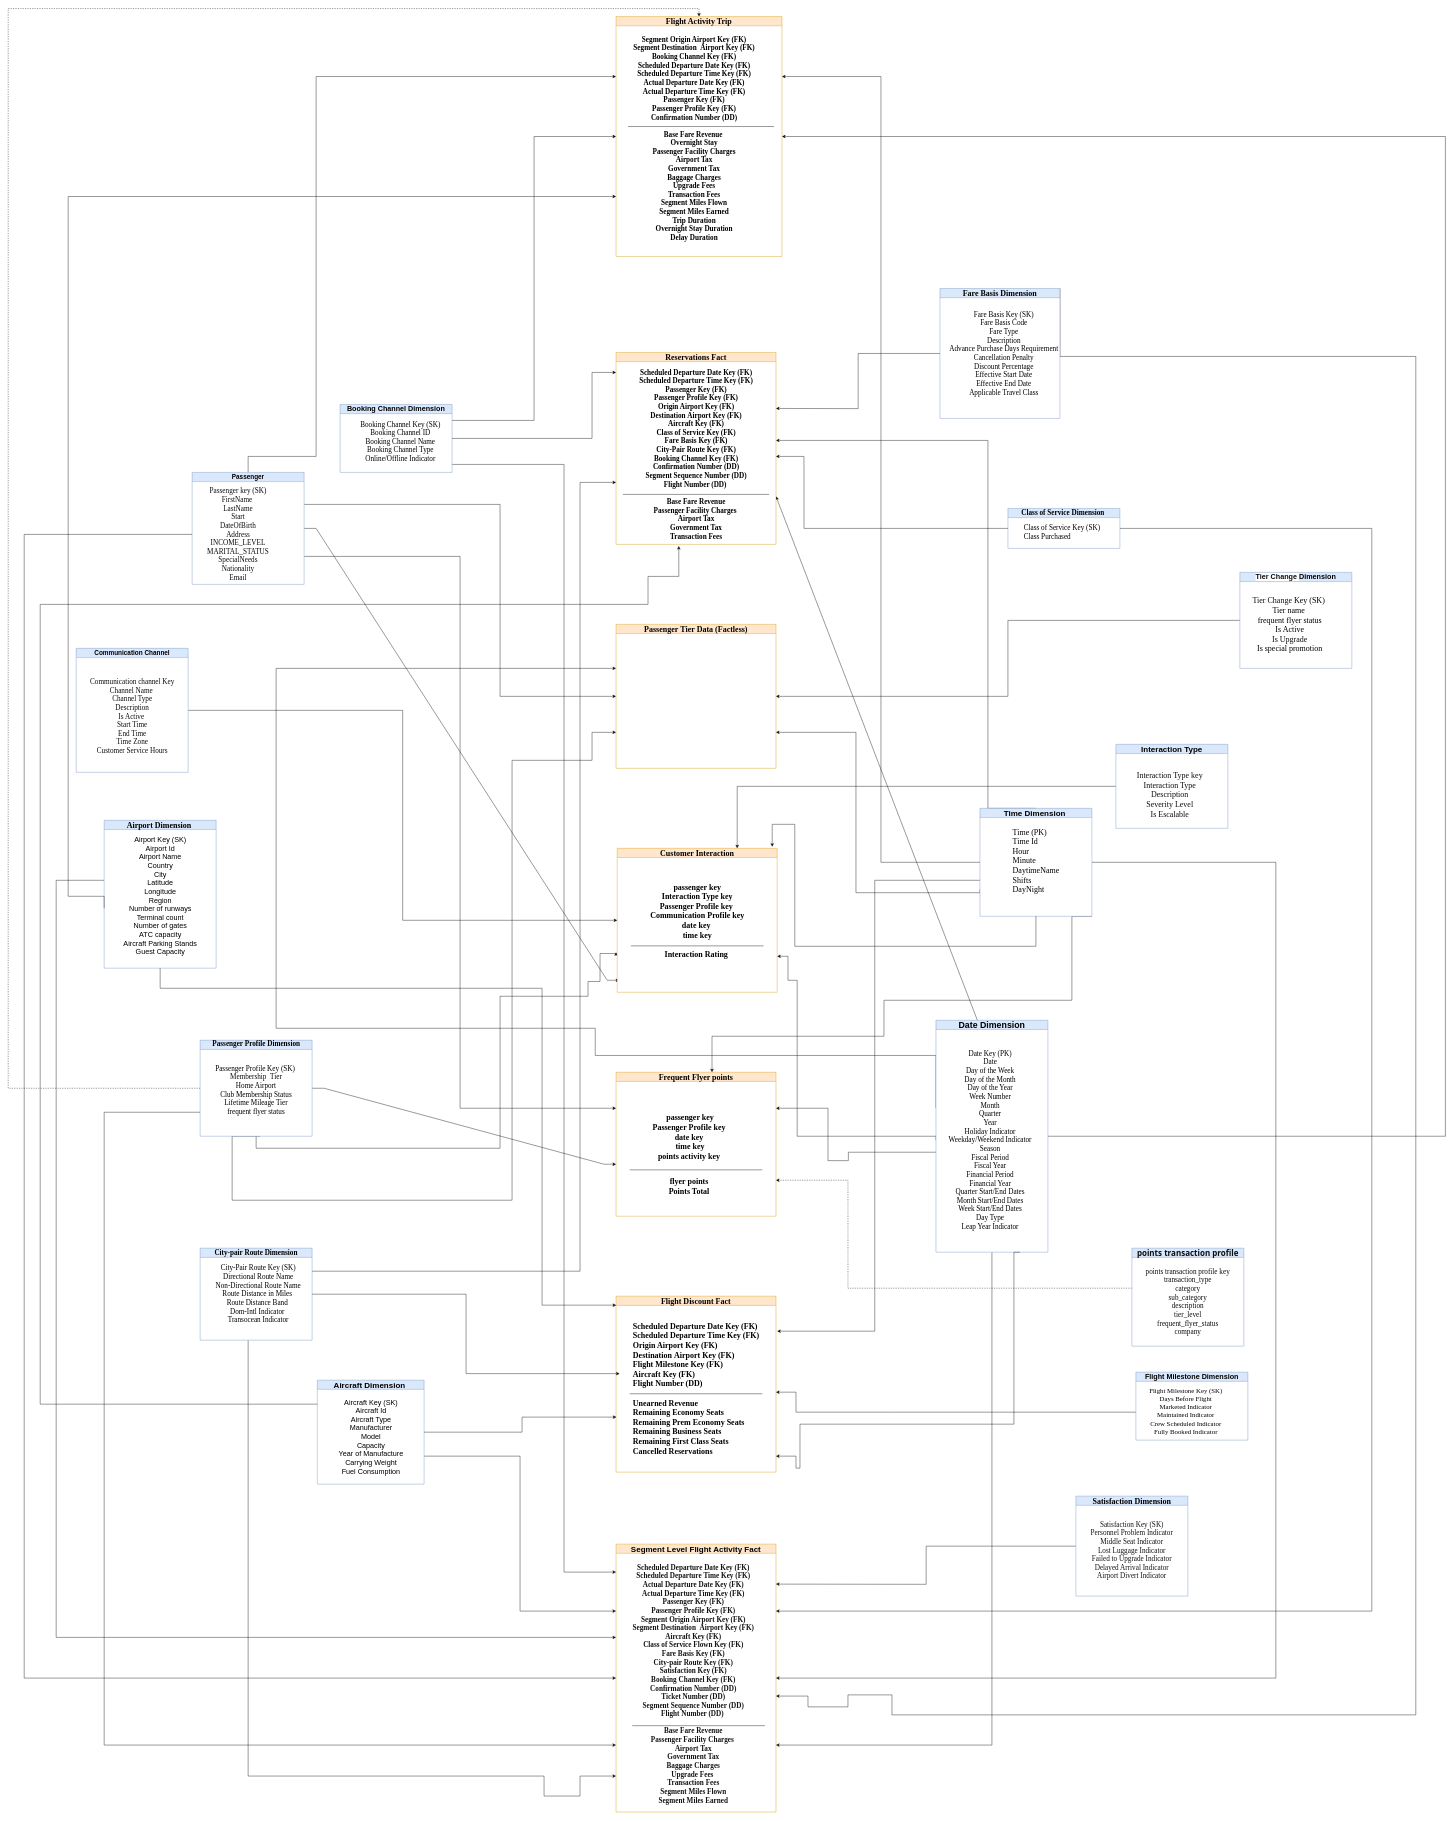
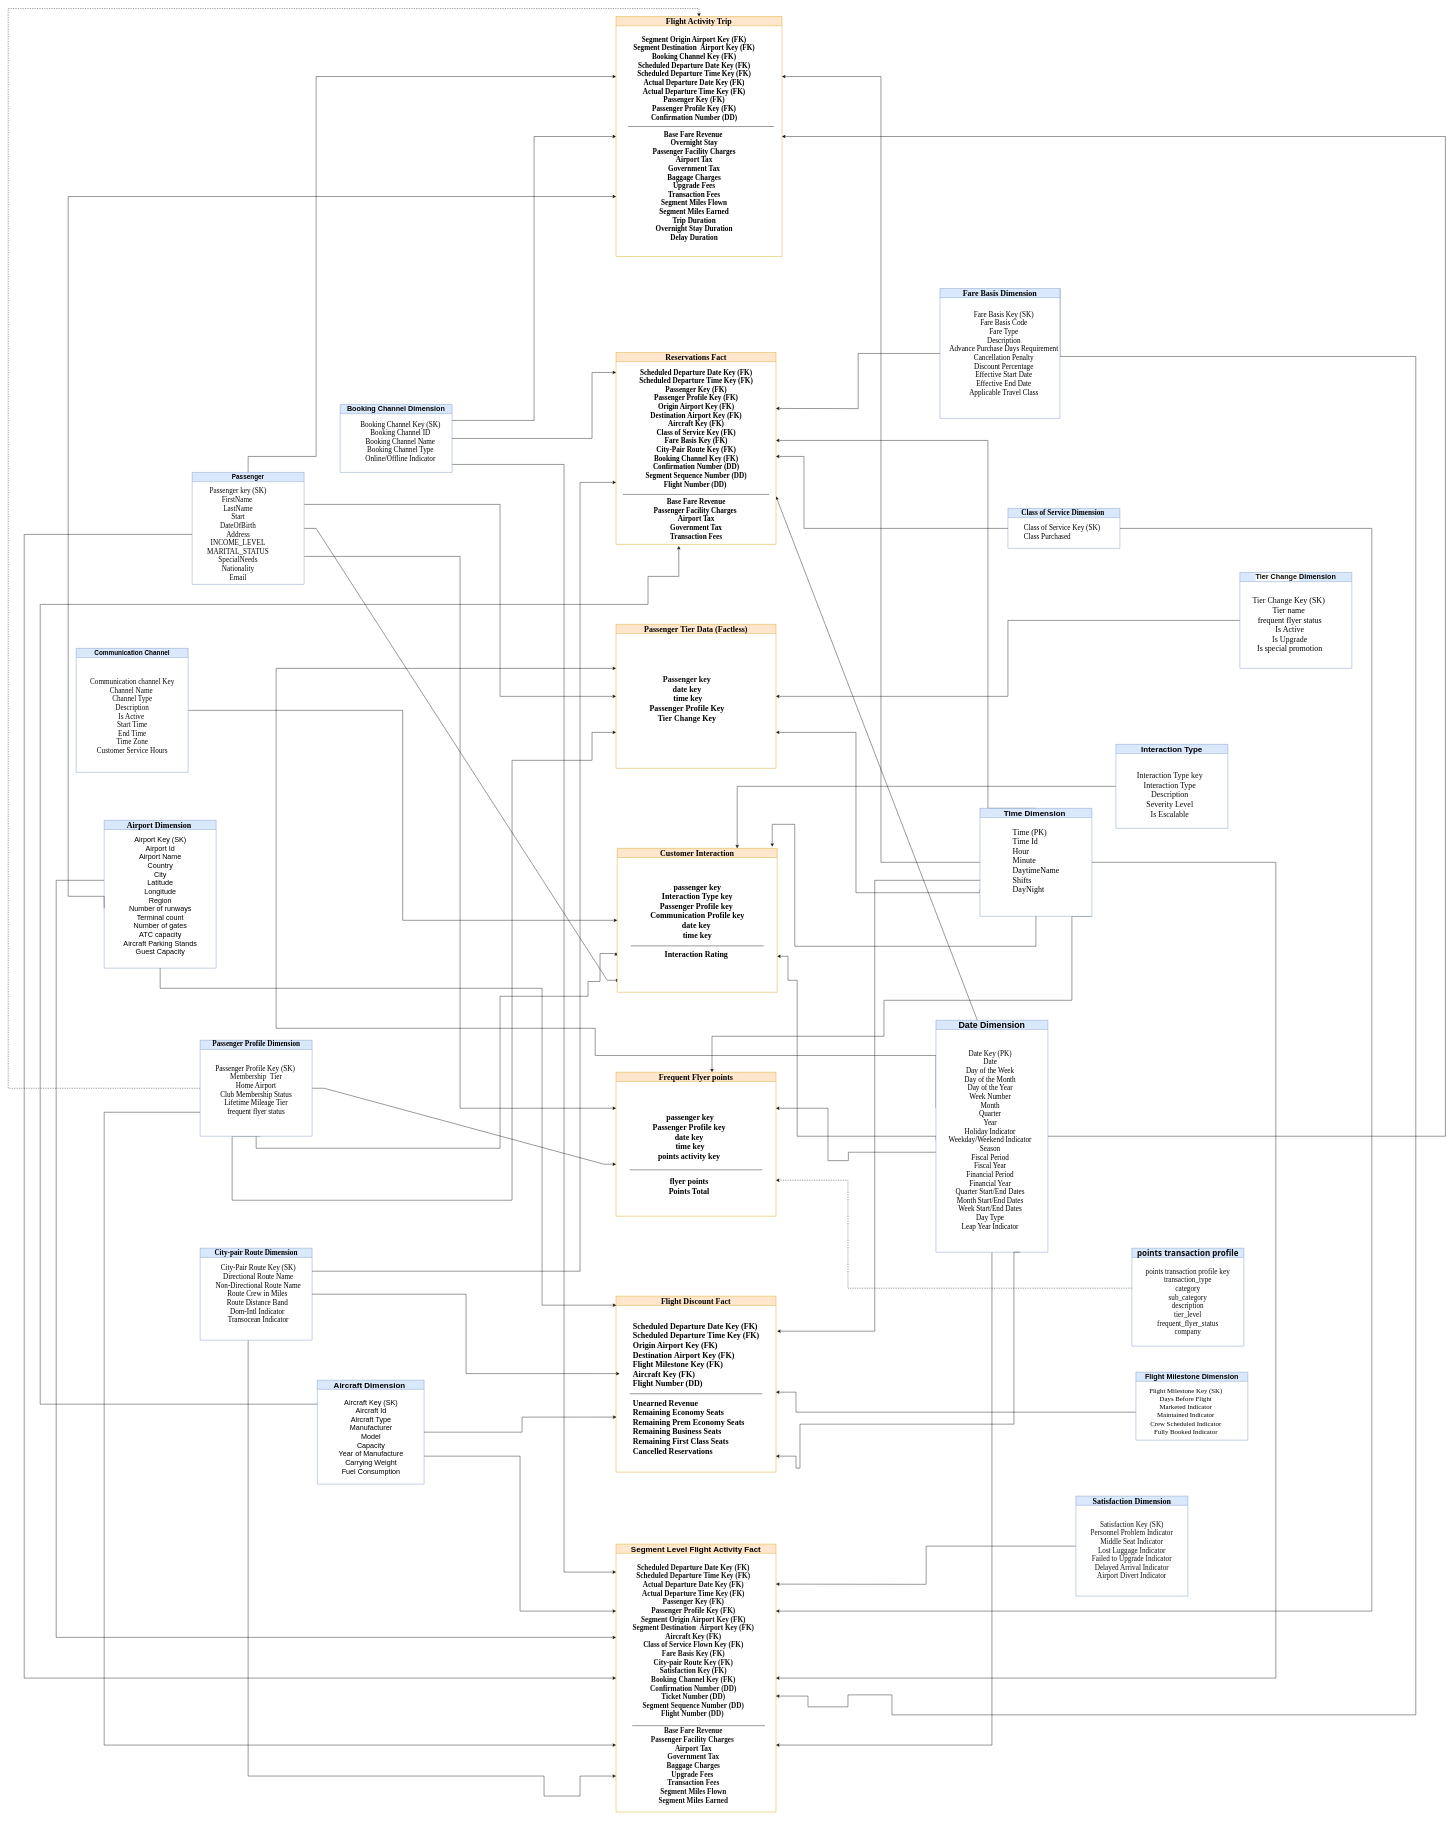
+ <mxCell id="35" value="&lt;font face=&quot;Tahoma&quot;&gt;&lt;b style=&quot;font-size: 20px; background-color: rgb(255, 255, 255); color: rgb(13, 13, 13); white-space-collapse: preserve;&quot;&gt;Passenger key &lt;/b&gt;&lt;br&gt;&lt;b style=&quot;font-size: 20px; text-wrap: nowrap; background-color: initial;&quot;&gt;&lt;span style=&quot;background-color: initial;&quot;&gt;date key&amp;nbsp;&lt;/span&gt;&lt;/b&gt;&lt;br&gt;&lt;b style=&quot;font-size: 20px; text-wrap: nowrap; background-color: initial;&quot;&gt;time key&lt;/b&gt;&lt;br&gt;&lt;b style=&quot;font-size: 20px; text-wrap: nowrap; background-color: initial;&quot;&gt;Passenger Profile Key&amp;nbsp;&lt;/b&gt;&lt;br&gt;&lt;b style=&quot;font-size: 20px; text-wrap: nowrap; background-color: initial;&quot;&gt;&lt;span style=&quot;white-space-collapse: preserve; color: rgb(13, 13, 13); background-color: rgb(255, 255, 255);&quot;&gt;Tier &lt;/span&gt;&lt;span style=&quot;white-space-collapse: preserve; color: rgb(13, 13, 13); background-color: rgb(255, 255, 255);&quot;&gt;Change&lt;/span&gt;&amp;nbsp;Key&amp;nbsp;&lt;/b&gt;&lt;/font&gt;" style="text;html=1;align=center;verticalAlign=middle;whiteSpace=wrap;rounded=0;" parent="34" vertex="1"><mxGeometry x="30" y="40" width="300" height="290" as="geometry" /></mxCell>
- <mxCell id="59" value="&lt;div style=&quot;font-size: 18px;&quot;&gt;&lt;font face=&quot;Tahoma&quot; style=&quot;font-size: 18px;&quot;&gt;City-Pair Route Key (SK)&lt;/font&gt;&lt;/div&gt;&lt;div style=&quot;font-size: 18px;&quot;&gt;&lt;font face=&quot;LK2kZPiWcbJKduJd0ah_&quot; style=&quot;font-size: 18px;&quot;&gt;Directional Route Name&lt;/font&gt;&lt;/div&gt;&lt;div style=&quot;font-size: 18px;&quot;&gt;&lt;font face=&quot;LK2kZPiWcbJKduJd0ah_&quot; style=&quot;font-size: 18px;&quot;&gt;Non-Directional Route Name&lt;/font&gt;&lt;/div&gt;&lt;div style=&quot;font-size: 18px;&quot;&gt;&lt;font face=&quot;LK2kZPiWcbJKduJd0ah_&quot; style=&quot;font-size: 18px;&quot;&gt;Route Distance in Miles&amp;nbsp;&lt;/font&gt;&lt;/div&gt;&lt;div style=&quot;font-size: 18px;&quot;&gt;&lt;font face=&quot;LK2kZPiWcbJKduJd0ah_&quot; style=&quot;font-size: 18px;&quot;&gt;Route Distance Band&amp;nbsp;&lt;/font&gt;&lt;/div&gt;&lt;div style=&quot;font-size: 18px;&quot;&gt;&lt;font face=&quot;LK2kZPiWcbJKduJd0ah_&quot; style=&quot;font-size: 18px;&quot;&gt;Dom-Intl Indicator&amp;nbsp;&lt;/font&gt;&lt;/div&gt;&lt;div style=&quot;font-size: 18px;&quot;&gt;&lt;font face=&quot;LK2kZPiWcbJKduJd0ah_&quot; style=&quot;font-size: 18px;&quot;&gt;Transocean Indicator&lt;/font&gt;&lt;/div&gt;" style="text;html=1;strokeColor=none;fillColor=none;align=center;verticalAlign=middle;whiteSpace=wrap;rounded=0;fontSize=14;" parent="58" vertex="1"><mxGeometry y="55" width="291" height="120" as="geometry" /></mxCell>
+ <mxCell id="59" value="&lt;div style=&quot;font-size: 18px;&quot;&gt;&lt;font face=&quot;Tahoma&quot; style=&quot;font-size: 18px;&quot;&gt;City-Pair Route Key (SK)&lt;/font&gt;&lt;/div&gt;&lt;div style=&quot;font-size: 18px;&quot;&gt;&lt;font face=&quot;LK2kZPiWcbJKduJd0ah_&quot; style=&quot;font-size: 18px;&quot;&gt;Directional Route Name&lt;/font&gt;&lt;/div&gt;&lt;div style=&quot;font-size: 18px;&quot;&gt;&lt;font face=&quot;LK2kZPiWcbJKduJd0ah_&quot; style=&quot;font-size: 18px;&quot;&gt;Non-Directional Route Name&lt;/font&gt;&lt;/div&gt;&lt;div style=&quot;font-size: 18px;&quot;&gt;&lt;font face=&quot;LK2kZPiWcbJKduJd0ah_&quot; style=&quot;font-size: 18px;&quot;&gt;Route Crew in Miles&amp;nbsp;&lt;/font&gt;&lt;/div&gt;&lt;div style=&quot;font-size: 18px;&quot;&gt;&lt;font face=&quot;LK2kZPiWcbJKduJd0ah_&quot; style=&quot;font-size: 18px;&quot;&gt;Route Distance Band&amp;nbsp;&lt;/font&gt;&lt;/div&gt;&lt;div style=&quot;font-size: 18px;&quot;&gt;&lt;font face=&quot;LK2kZPiWcbJKduJd0ah_&quot; style=&quot;font-size: 18px;&quot;&gt;Dom-Intl Indicator&amp;nbsp;&lt;/font&gt;&lt;/div&gt;&lt;div style=&quot;font-size: 18px;&quot;&gt;&lt;font face=&quot;LK2kZPiWcbJKduJd0ah_&quot; style=&quot;font-size: 18px;&quot;&gt;Transocean Indicator&lt;/font&gt;&lt;/div&gt;" style="text;html=1;strokeColor=none;fillColor=none;align=center;verticalAlign=middle;whiteSpace=wrap;rounded=0;fontSize=14;" parent="58" vertex="1"><mxGeometry y="55" width="291" height="120" as="geometry" /></mxCell>
